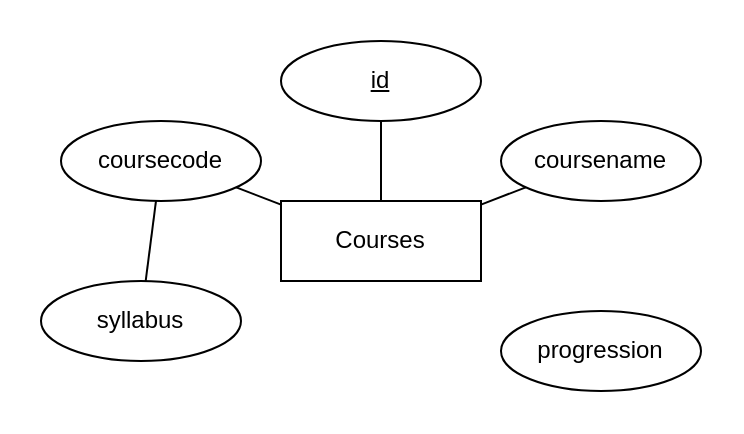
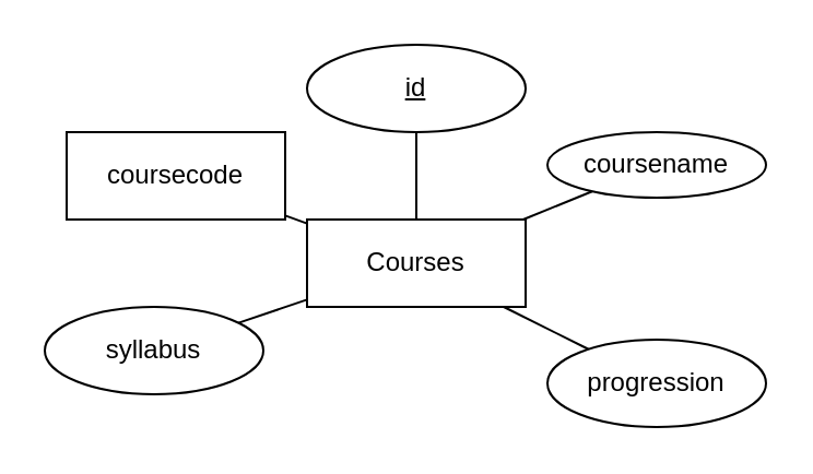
- <mxCell id="6" value="coursecode" style="ellipse;whiteSpace=wrap;html=1;align=center;" vertex="1" parent="1"><mxGeometry x="30" y="60" width="100" height="40" as="geometry" /></mxCell>
+ <mxCell id="6" value="coursecode" style="whiteSpace=wrap;html=1;align=center;rounded=0;" vertex="1" parent="1"><mxGeometry x="30" y="60" width="100" height="40" as="geometry" /></mxCell>
- <mxCell id="8" value="coursename" style="ellipse;whiteSpace=wrap;html=1;align=center;" vertex="1" parent="1"><mxGeometry x="250" y="60" width="100" height="40" as="geometry" /></mxCell>
+ <mxCell id="8" value="coursename" style="ellipse;whiteSpace=wrap;html=1;align=center;" vertex="1" parent="1"><mxGeometry x="250" y="60" width="100" height="30" as="geometry" /></mxCell>
- <mxCell id="11" style="edgeStyle=none;html=1;endArrow=none;endFill=0;" edge="1" parent="1" source="12" target="6"><mxGeometry relative="1" as="geometry" /></mxCell>
+ <mxCell id="11" style="edgeStyle=none;html=1;endArrow=none;endFill=0;" edge="1" parent="1" source="12" target="2"><mxGeometry relative="1" as="geometry" /></mxCell>
+ <mxCell id="9" style="edgeStyle=none;html=1;endArrow=none;endFill=0;" edge="1" parent="1" source="10" target="2"><mxGeometry relative="1" as="geometry" /></mxCell>
